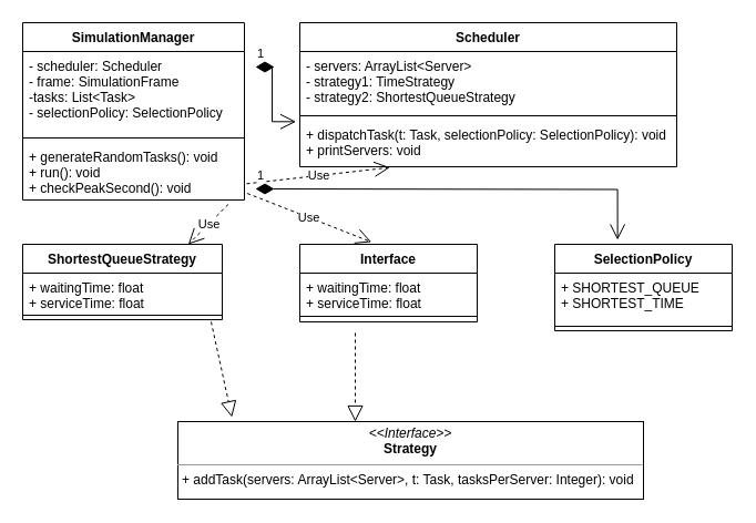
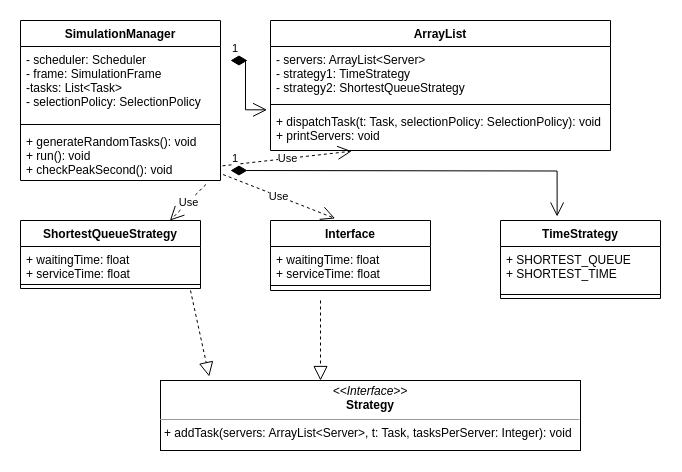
- <mxCell id="2" value="Scheduler" style="swimlane;fontStyle=1;align=center;verticalAlign=top;childLayout=stackLayout;horizontal=1;startSize=26;horizontalStack=0;resizeParent=1;resizeParentMax=0;resizeLast=0;collapsible=1;marginBottom=0;" vertex="1" parent="1"><mxGeometry x="270" y="20" width="340" height="130" as="geometry" /></mxCell>
+ <mxCell id="2" value="ArrayList" style="swimlane;fontStyle=1;align=center;verticalAlign=top;childLayout=stackLayout;horizontal=1;startSize=26;horizontalStack=0;resizeParent=1;resizeParentMax=0;resizeLast=0;collapsible=1;marginBottom=0;" vertex="1" parent="1"><mxGeometry x="270" y="20" width="340" height="130" as="geometry" /></mxCell>
- <mxCell id="13" value="SelectionPolicy" style="swimlane;fontStyle=1;align=center;verticalAlign=top;childLayout=stackLayout;horizontal=1;startSize=26;horizontalStack=0;resizeParent=1;resizeParentMax=0;resizeLast=0;collapsible=1;marginBottom=0;" vertex="1" parent="1"><mxGeometry x="500" y="220" width="160" height="78" as="geometry"><mxRectangle x="550" y="250" width="120" height="26" as="alternateBounds" /></mxGeometry></mxCell>
+ <mxCell id="13" value="TimeStrategy" style="swimlane;fontStyle=1;align=center;verticalAlign=top;childLayout=stackLayout;horizontal=1;startSize=26;horizontalStack=0;resizeParent=1;resizeParentMax=0;resizeLast=0;collapsible=1;marginBottom=0;" vertex="1" parent="1"><mxGeometry x="500" y="220" width="160" height="78" as="geometry"><mxRectangle x="550" y="250" width="120" height="26" as="alternateBounds" /></mxGeometry></mxCell>
